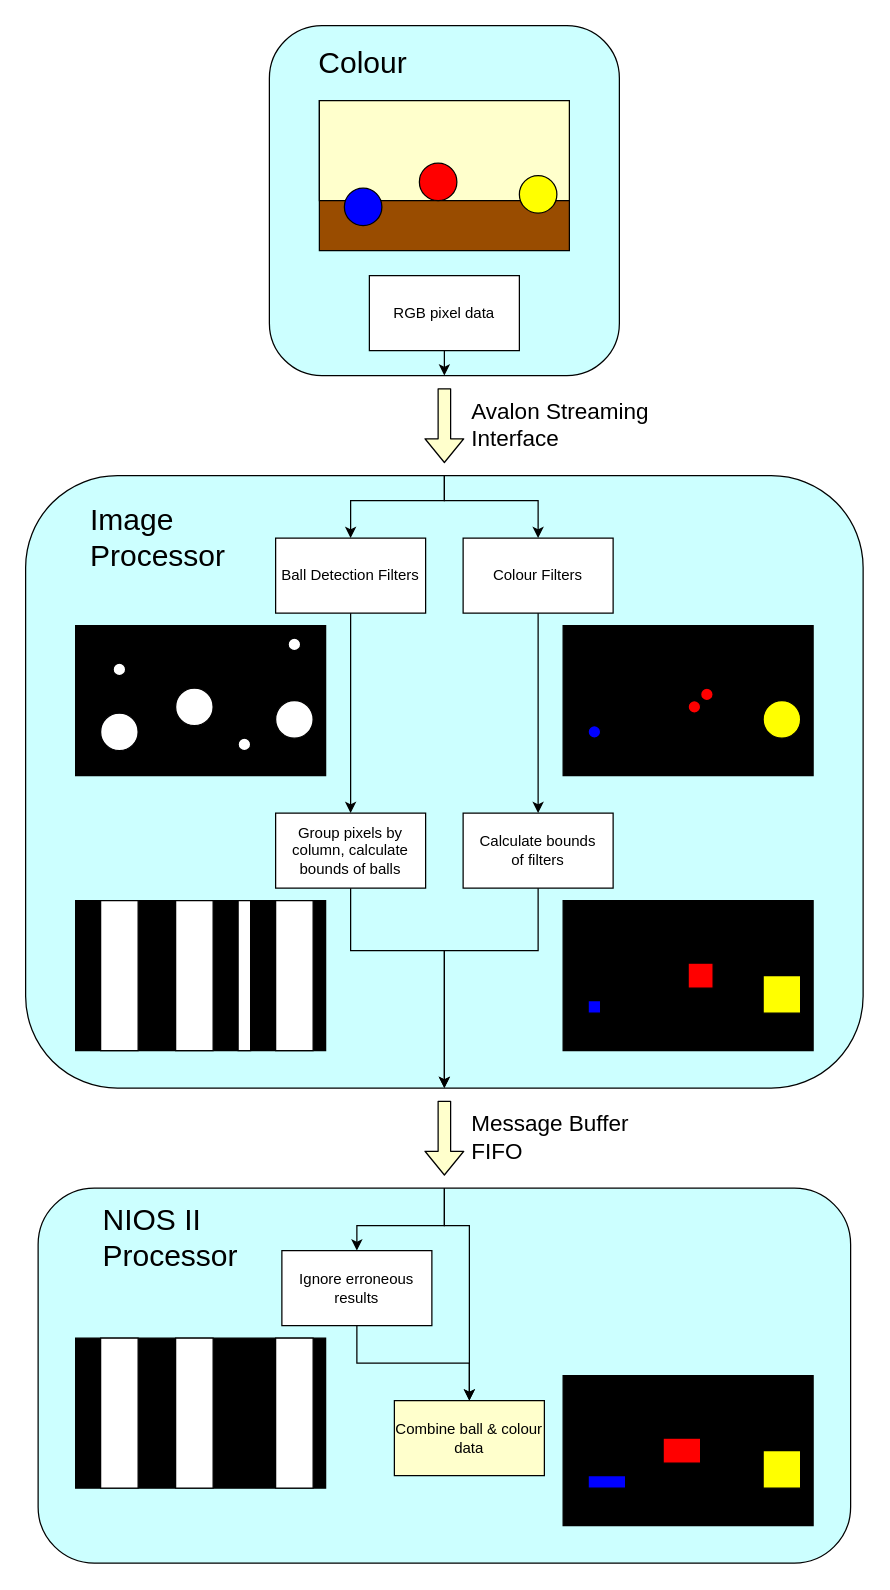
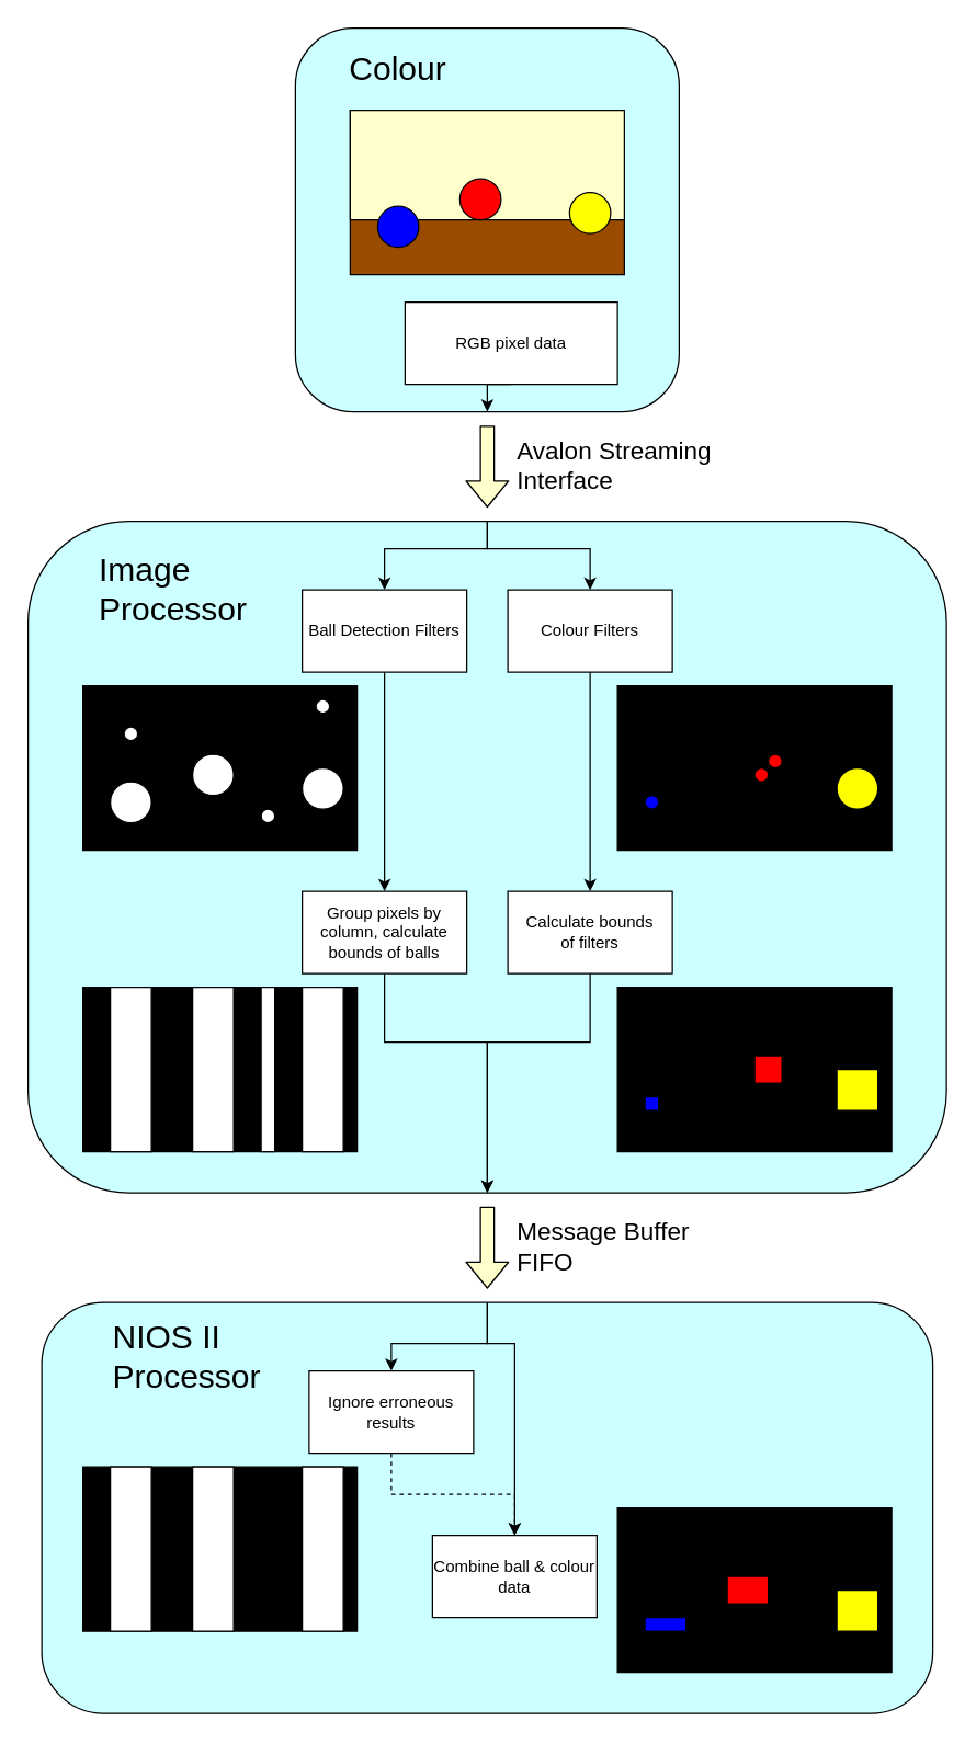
- <mxCell id="8" value="RGB pixel data" style="rounded=0;whiteSpace=wrap;html=1;" parent="5" vertex="1"><mxGeometry x="80" y="200" width="120" height="60" as="geometry" /></mxCell>
+ <mxCell id="8" value="RGB pixel data" style="rounded=0;whiteSpace=wrap;html=1;" parent="5" vertex="1"><mxGeometry x="80" y="200" width="155" height="60" as="geometry" /></mxCell>
- <mxCell id="76" style="edgeStyle=orthogonalEdgeStyle;rounded=0;orthogonalLoop=1;jettySize=auto;html=1;exitX=0.5;exitY=1;exitDx=0;exitDy=0;entryX=0.5;entryY=0;entryDx=0;entryDy=0;" parent="60" source="62" target="63" edge="1"><mxGeometry x="135" y="940" as="geometry"><Array as="points"><mxPoint x="255" y="140" /><mxPoint x="345" y="140" /></Array></mxGeometry></mxCell>
+ <mxCell id="76" style="edgeStyle=orthogonalEdgeStyle;rounded=0;orthogonalLoop=1;jettySize=auto;html=1;exitX=0.5;exitY=1;exitDx=0;exitDy=0;entryX=0.5;entryY=0;entryDx=0;entryDy=0;dashed=1;" parent="60" source="62" target="63" edge="1"><mxGeometry x="135" y="940" as="geometry"><Array as="points"><mxPoint x="255" y="140" /><mxPoint x="345" y="140" /></Array></mxGeometry></mxCell>
- <mxCell id="63" value="Combine ball &amp;amp; colour data" style="rounded=0;whiteSpace=wrap;html=1;fillColor=#ffffcc;" parent="60" vertex="1"><mxGeometry x="285" y="170" width="120" height="60" as="geometry" /></mxCell>
+ <mxCell id="63" value="Combine ball &amp;amp; colour data" style="rounded=0;whiteSpace=wrap;html=1;fillColor=#FFFFFF;" parent="60" vertex="1"><mxGeometry x="285" y="170" width="120" height="60" as="geometry" /></mxCell>
